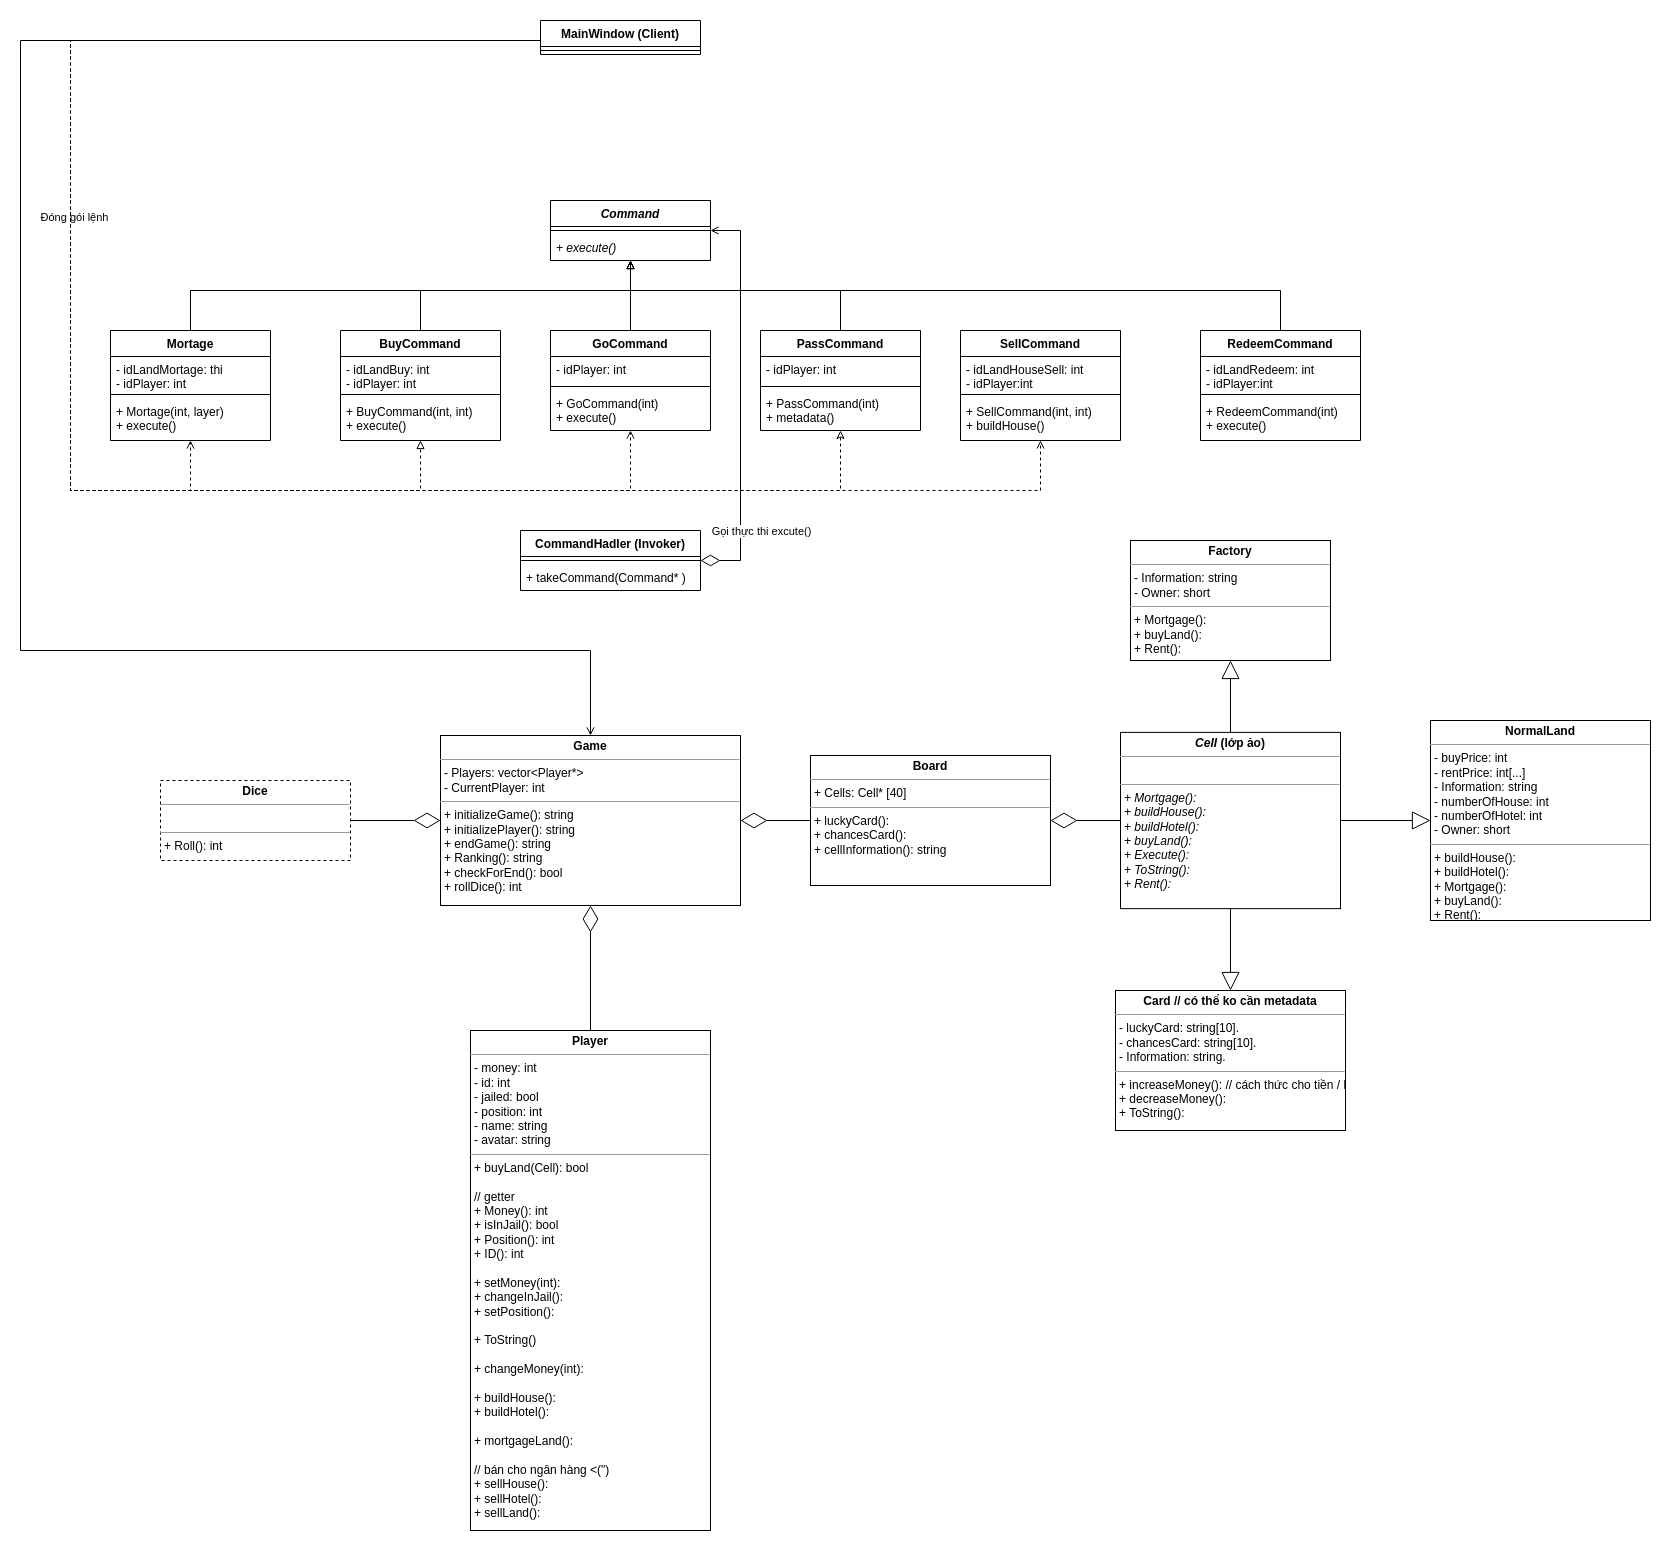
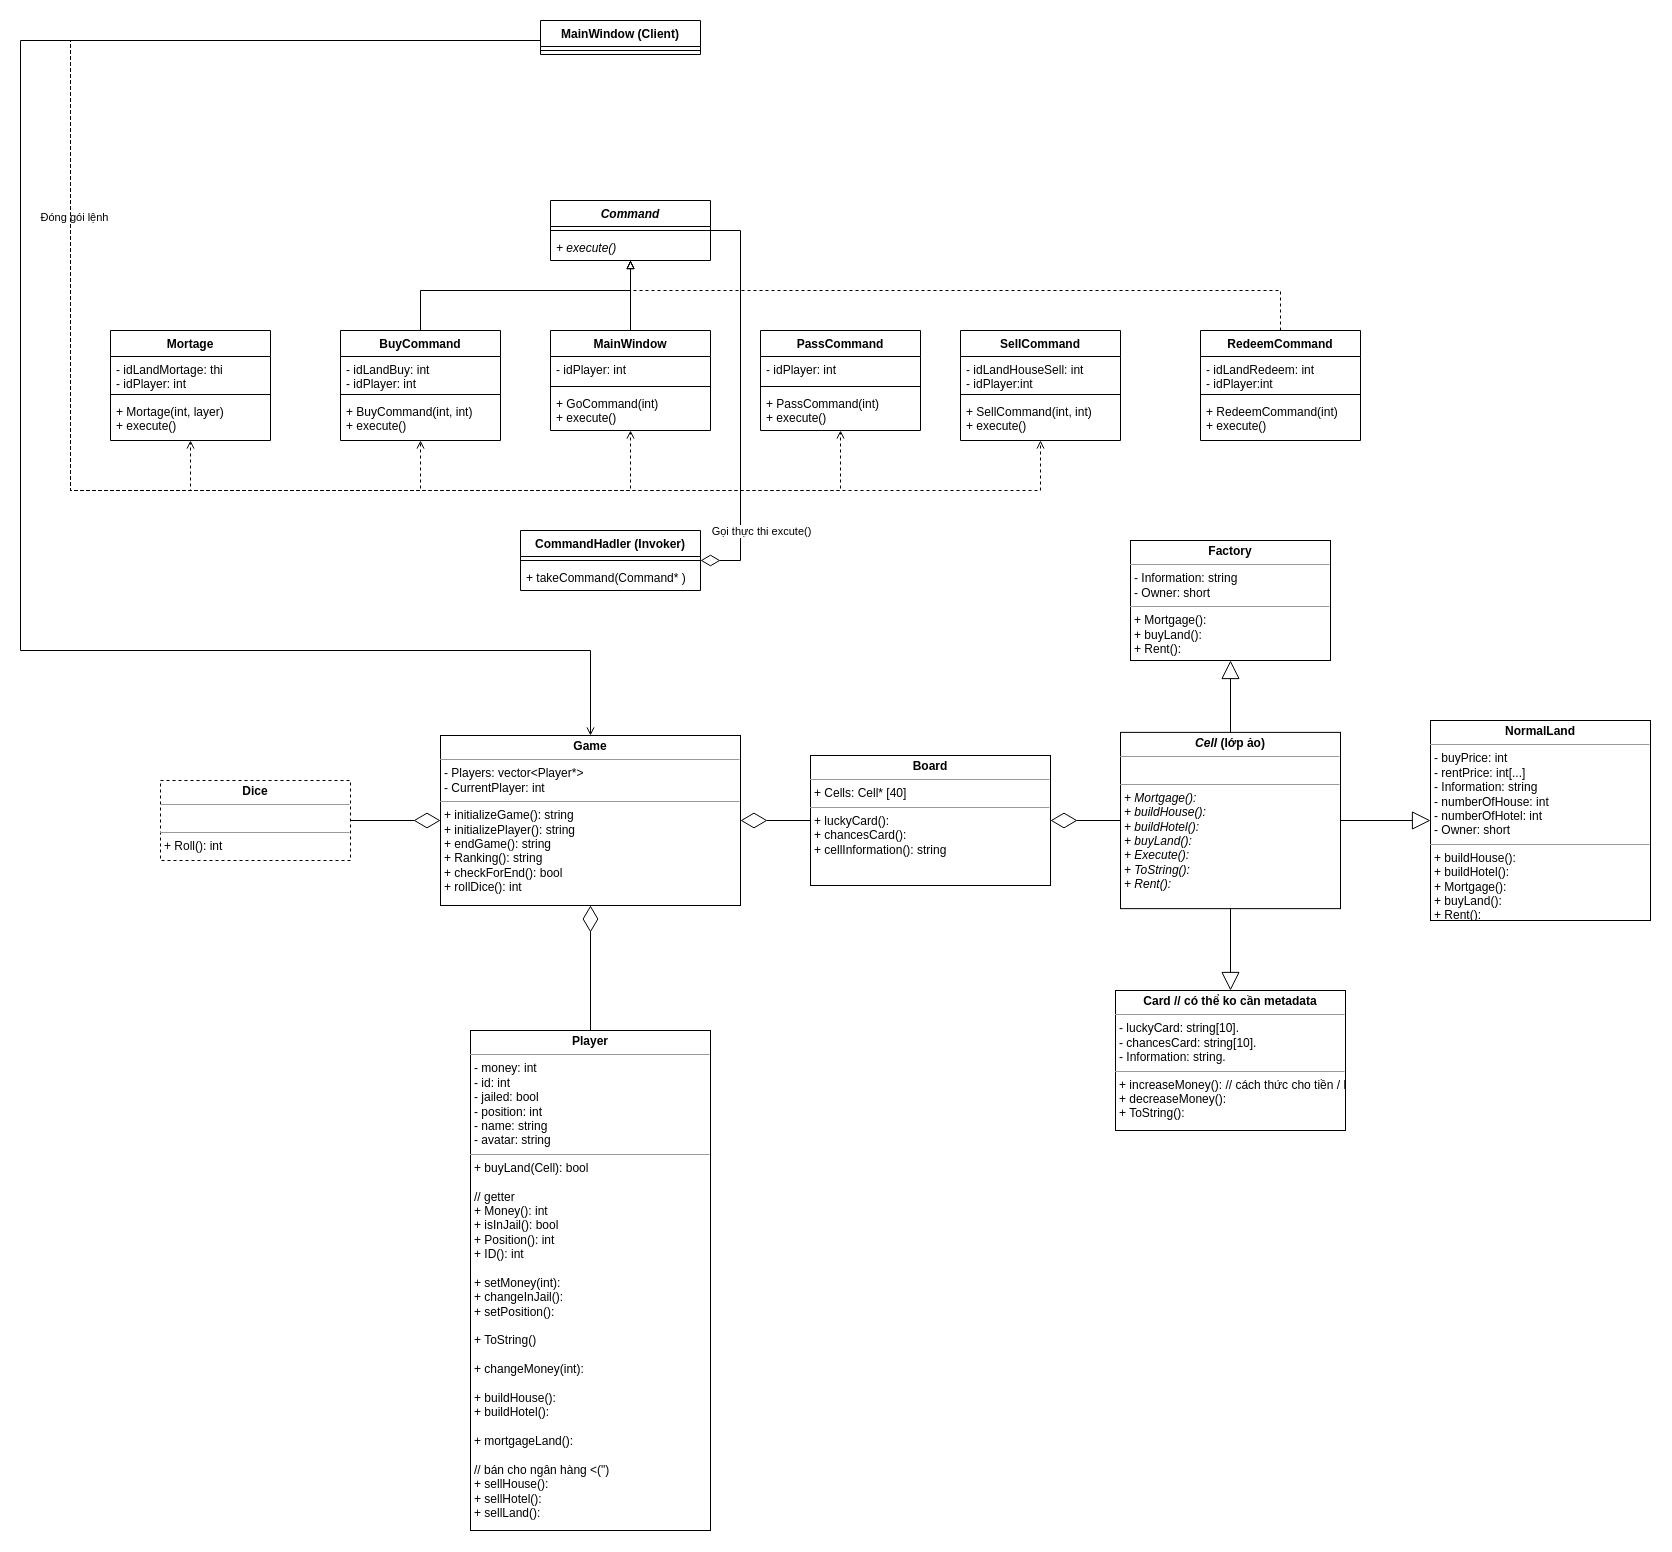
- <mxCell id="58" style="edgeStyle=orthogonalEdgeStyle;rounded=0;orthogonalLoop=1;jettySize=auto;html=1;startArrow=diamondThin;startFill=0;endArrow=open;endFill=0;startSize=17;" parent="1" source="60" target="17" edge="1"><mxGeometry relative="1" as="geometry"><Array as="points"><mxPoint x="740" y="230" /></Array></mxGeometry></mxCell>
+ <mxCell id="58" style="edgeStyle=orthogonalEdgeStyle;rounded=0;orthogonalLoop=1;jettySize=auto;html=1;startArrow=diamondThin;startFill=0;endArrow=none;endFill=0;startSize=17;" parent="1" source="60" target="17" edge="1"><mxGeometry relative="1" as="geometry"><Array as="points"><mxPoint x="740" y="230" /></Array></mxGeometry></mxCell>
- <mxCell id="20" style="edgeStyle=orthogonalEdgeStyle;rounded=0;orthogonalLoop=1;jettySize=auto;html=1;startArrow=none;startFill=0;endArrow=none;endFill=0;" parent="1" source="21" target="17" edge="1"><mxGeometry relative="1" as="geometry"><Array as="points"><mxPoint x="420" y="290" /><mxPoint x="630" y="290" /></Array></mxGeometry></mxCell>
+ <mxCell id="20" style="edgeStyle=orthogonalEdgeStyle;rounded=0;orthogonalLoop=1;jettySize=auto;html=1;startArrow=none;startFill=0;endArrow=block;endFill=0;" parent="1" source="21" target="17" edge="1"><mxGeometry relative="1" as="geometry"><Array as="points"><mxPoint x="420" y="290" /><mxPoint x="630" y="290" /></Array></mxGeometry></mxCell>
- <mxCell id="29" style="edgeStyle=orthogonalEdgeStyle;rounded=0;orthogonalLoop=1;jettySize=auto;html=1;startArrow=none;startFill=0;endArrow=block;endFill=0;" parent="1" source="30" target="17" edge="1"><mxGeometry relative="1" as="geometry"><Array as="points"><mxPoint x="190" y="290" /><mxPoint x="630" y="290" /></Array></mxGeometry></mxCell>
- <mxCell id="34" style="edgeStyle=orthogonalEdgeStyle;rounded=0;orthogonalLoop=1;jettySize=auto;html=1;startArrow=none;startFill=0;endArrow=block;endFill=0;" parent="1" source="35" target="17" edge="1"><mxGeometry relative="1" as="geometry"><Array as="points"><mxPoint x="1280" y="290" /><mxPoint x="630" y="290" /></Array></mxGeometry></mxCell>
+ <mxCell id="34" style="edgeStyle=orthogonalEdgeStyle;rounded=0;orthogonalLoop=1;jettySize=auto;html=1;startArrow=none;startFill=0;endArrow=block;endFill=0;dashed=1;" parent="1" source="35" target="17" edge="1"><mxGeometry relative="1" as="geometry"><Array as="points"><mxPoint x="1280" y="290" /><mxPoint x="630" y="290" /></Array></mxGeometry></mxCell>
- <mxCell id="44" style="edgeStyle=orthogonalEdgeStyle;rounded=0;orthogonalLoop=1;jettySize=auto;html=1;startArrow=none;startFill=0;endArrow=block;endFill=0;" parent="1" source="45" target="17" edge="1"><mxGeometry relative="1" as="geometry"><Array as="points"><mxPoint x="840" y="290" /><mxPoint x="630" y="290" /></Array></mxGeometry></mxCell>
- <mxCell id="40" value="GoCommand" style="swimlane;fontStyle=1;align=center;verticalAlign=top;childLayout=stackLayout;horizontal=1;startSize=26;horizontalStack=0;resizeParent=1;resizeParentMax=0;resizeLast=0;collapsible=1;marginBottom=0;" parent="1" vertex="1"><mxGeometry x="550" y="330" width="160" height="100" as="geometry" /></mxCell>
+ <mxCell id="40" value="MainWindow" style="swimlane;fontStyle=1;align=center;verticalAlign=top;childLayout=stackLayout;horizontal=1;startSize=26;horizontalStack=0;resizeParent=1;resizeParentMax=0;resizeLast=0;collapsible=1;marginBottom=0;" parent="1" vertex="1"><mxGeometry x="550" y="330" width="160" height="100" as="geometry" /></mxCell>
- <mxCell id="48" value="+ PassCommand(int)&#10;+ metadata()" style="text;strokeColor=none;fillColor=none;align=left;verticalAlign=top;spacingLeft=4;spacingRight=4;overflow=hidden;rotatable=0;points=[[0,0.5],[1,0.5]];portConstraint=eastwest;" parent="45" vertex="1"><mxGeometry y="60" width="160" height="40" as="geometry" /></mxCell>
+ <mxCell id="48" value="+ PassCommand(int)&#10;+ execute()" style="text;strokeColor=none;fillColor=none;align=left;verticalAlign=top;spacingLeft=4;spacingRight=4;overflow=hidden;rotatable=0;points=[[0,0.5],[1,0.5]];portConstraint=eastwest;" parent="45" vertex="1"><mxGeometry y="60" width="160" height="40" as="geometry" /></mxCell>
- <mxCell id="28" value="+ SellCommand(int, int)&#10;+ buildHouse()" style="text;strokeColor=none;fillColor=none;align=left;verticalAlign=top;spacingLeft=4;spacingRight=4;overflow=hidden;rotatable=0;points=[[0,0.5],[1,0.5]];portConstraint=eastwest;" parent="25" vertex="1"><mxGeometry y="68" width="160" height="42" as="geometry" /></mxCell>
+ <mxCell id="28" value="+ SellCommand(int, int)&#10;+ execute()" style="text;strokeColor=none;fillColor=none;align=left;verticalAlign=top;spacingLeft=4;spacingRight=4;overflow=hidden;rotatable=0;points=[[0,0.5],[1,0.5]];portConstraint=eastwest;" parent="25" vertex="1"><mxGeometry y="68" width="160" height="42" as="geometry" /></mxCell>
- <mxCell id="54" style="edgeStyle=orthogonalEdgeStyle;rounded=0;orthogonalLoop=1;jettySize=auto;html=1;dashed=1;startArrow=none;startFill=0;endArrow=classic;endFill=0;" parent="1" source="56" target="45" edge="1"><mxGeometry relative="1" as="geometry"><Array as="points"><mxPoint x="70" y="40" /><mxPoint x="70" y="490" /><mxPoint x="840" y="490" /></Array></mxGeometry></mxCell>
+ <mxCell id="54" style="edgeStyle=orthogonalEdgeStyle;rounded=0;orthogonalLoop=1;jettySize=auto;html=1;dashed=1;startArrow=none;startFill=0;endArrow=open;endFill=0;" parent="1" source="56" target="45" edge="1"><mxGeometry relative="1" as="geometry"><Array as="points"><mxPoint x="70" y="40" /><mxPoint x="70" y="490" /><mxPoint x="840" y="490" /></Array></mxGeometry></mxCell>
- <mxCell id="52" style="edgeStyle=orthogonalEdgeStyle;rounded=0;orthogonalLoop=1;jettySize=auto;html=1;dashed=1;startArrow=none;startFill=0;endArrow=block;endFill=0;" parent="1" source="56" target="21" edge="1"><mxGeometry relative="1" as="geometry"><Array as="points"><mxPoint x="70" y="40" /><mxPoint x="70" y="490" /><mxPoint x="420" y="490" /></Array></mxGeometry></mxCell>
+ <mxCell id="52" style="edgeStyle=orthogonalEdgeStyle;rounded=0;orthogonalLoop=1;jettySize=auto;html=1;dashed=1;startArrow=none;startFill=0;endArrow=open;endFill=0;" parent="1" source="56" target="21" edge="1"><mxGeometry relative="1" as="geometry"><Array as="points"><mxPoint x="70" y="40" /><mxPoint x="70" y="490" /><mxPoint x="420" y="490" /></Array></mxGeometry></mxCell>
